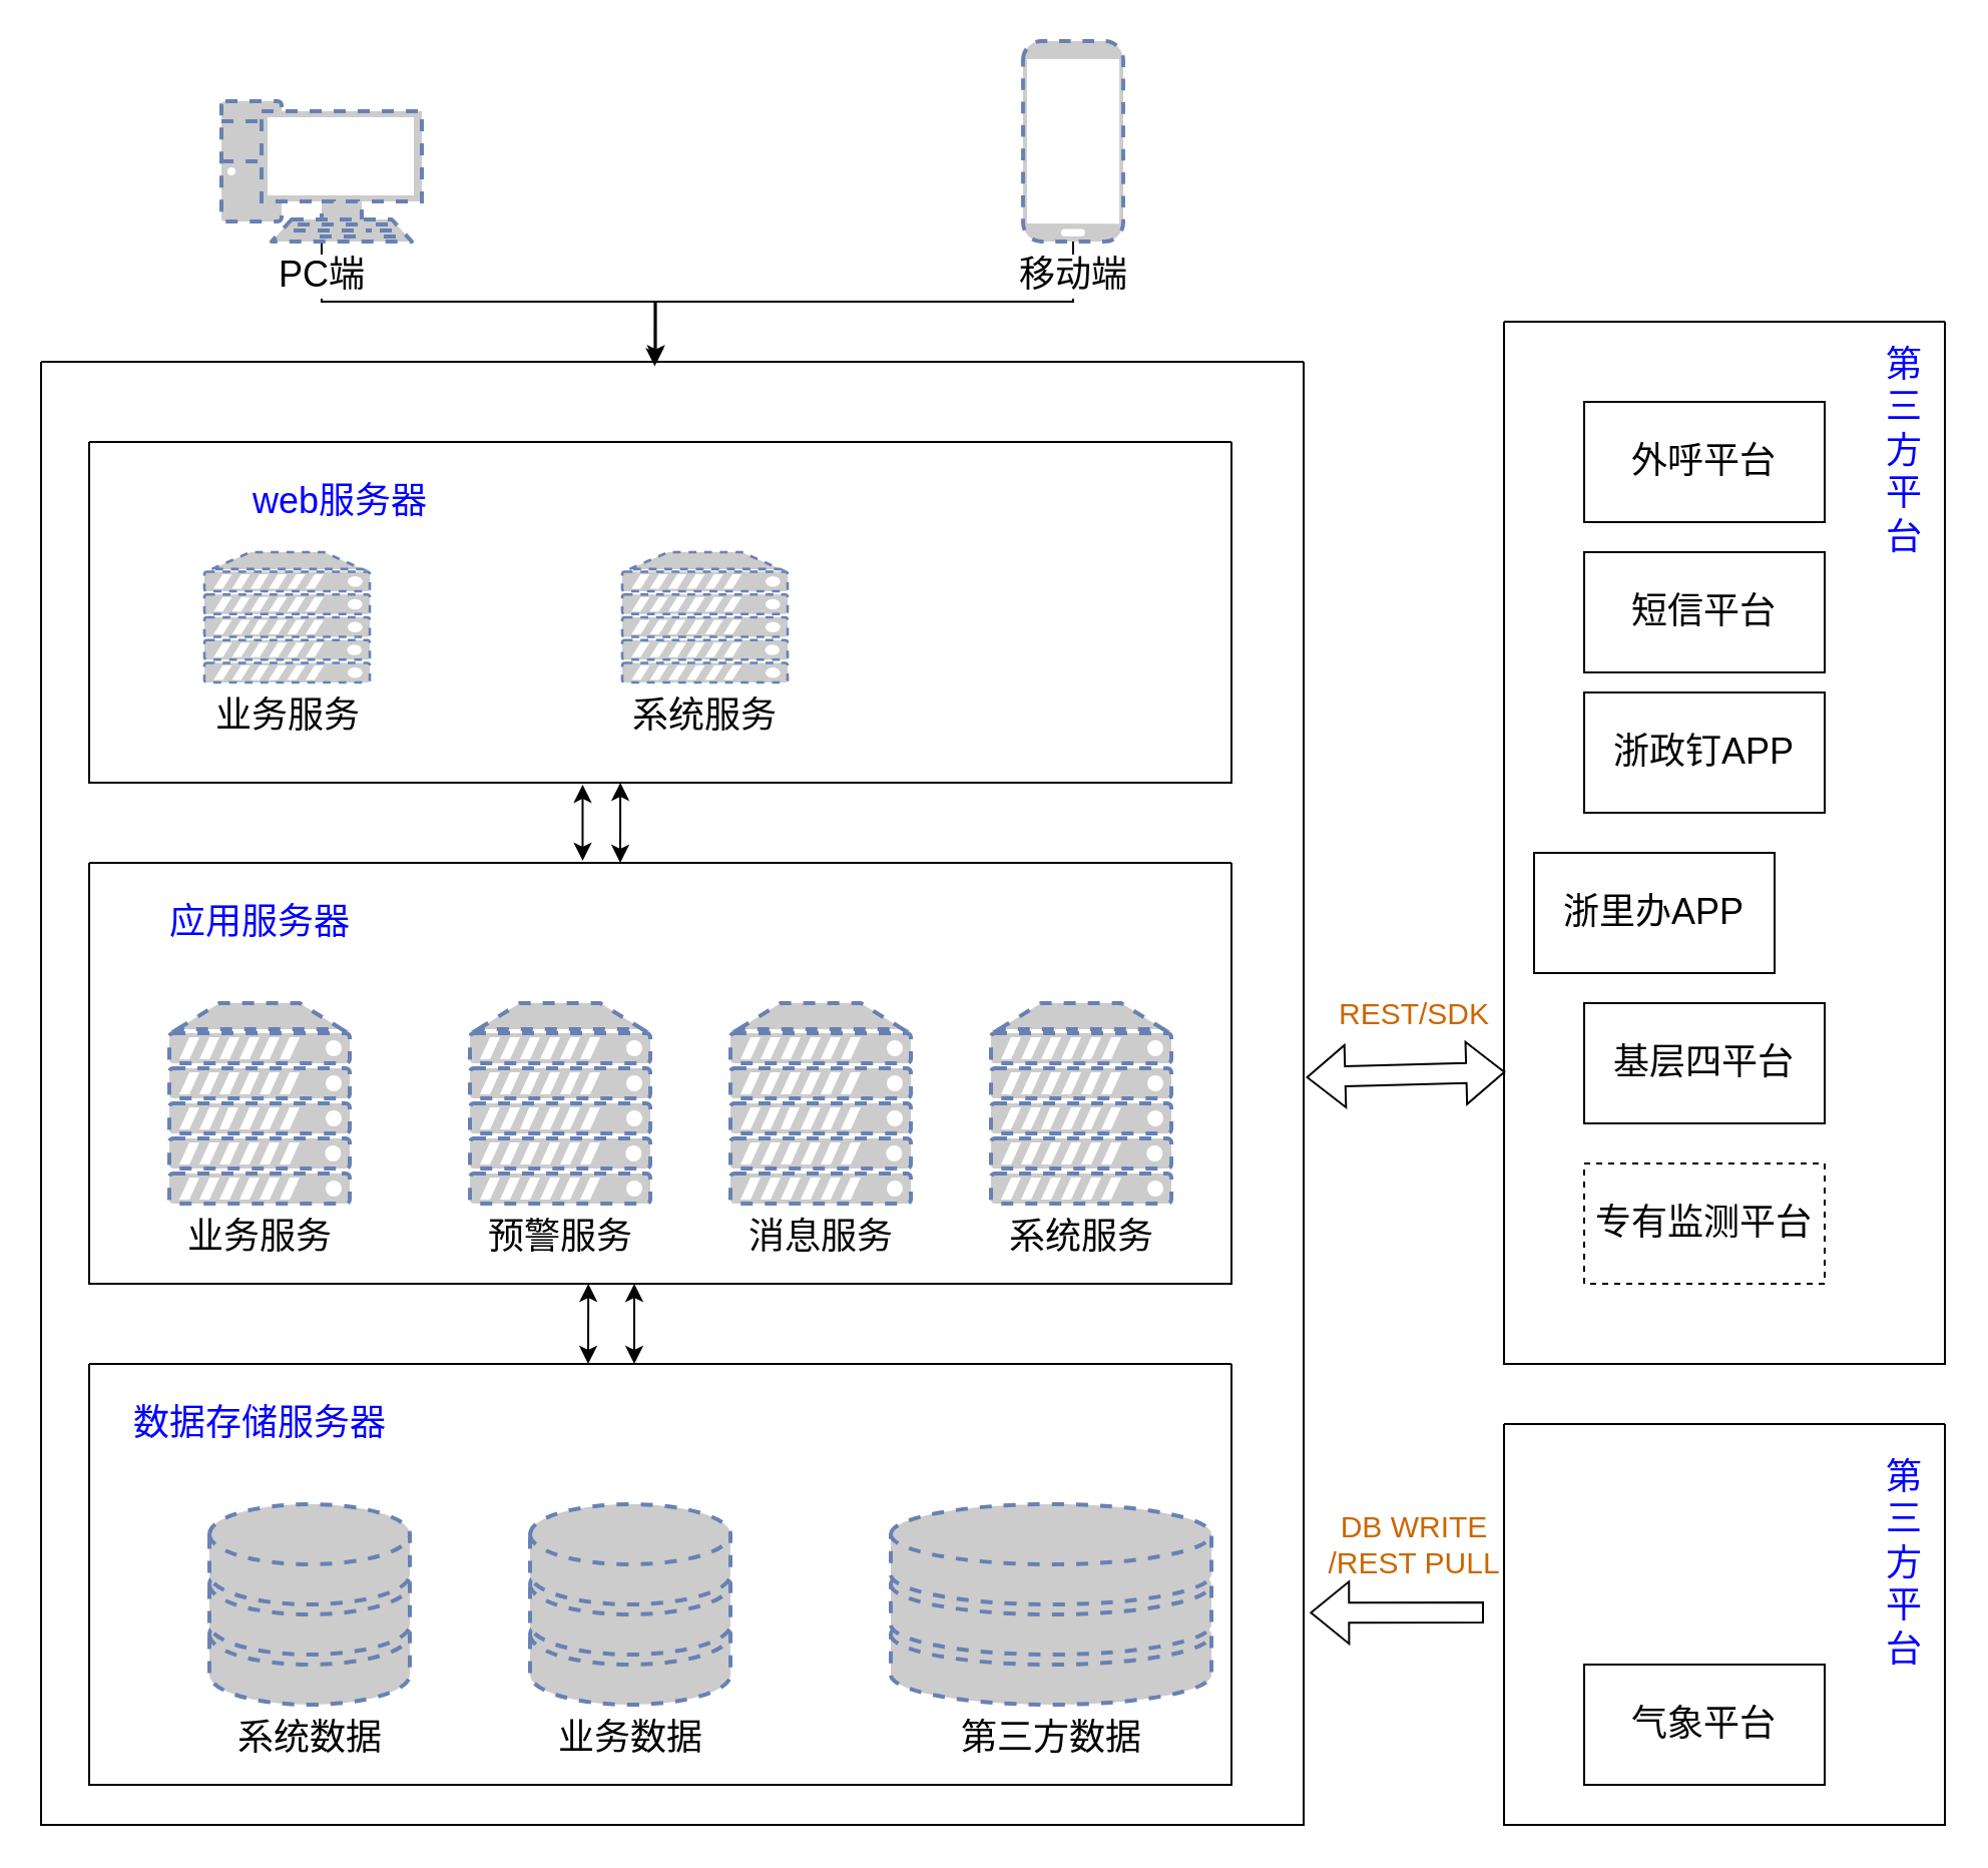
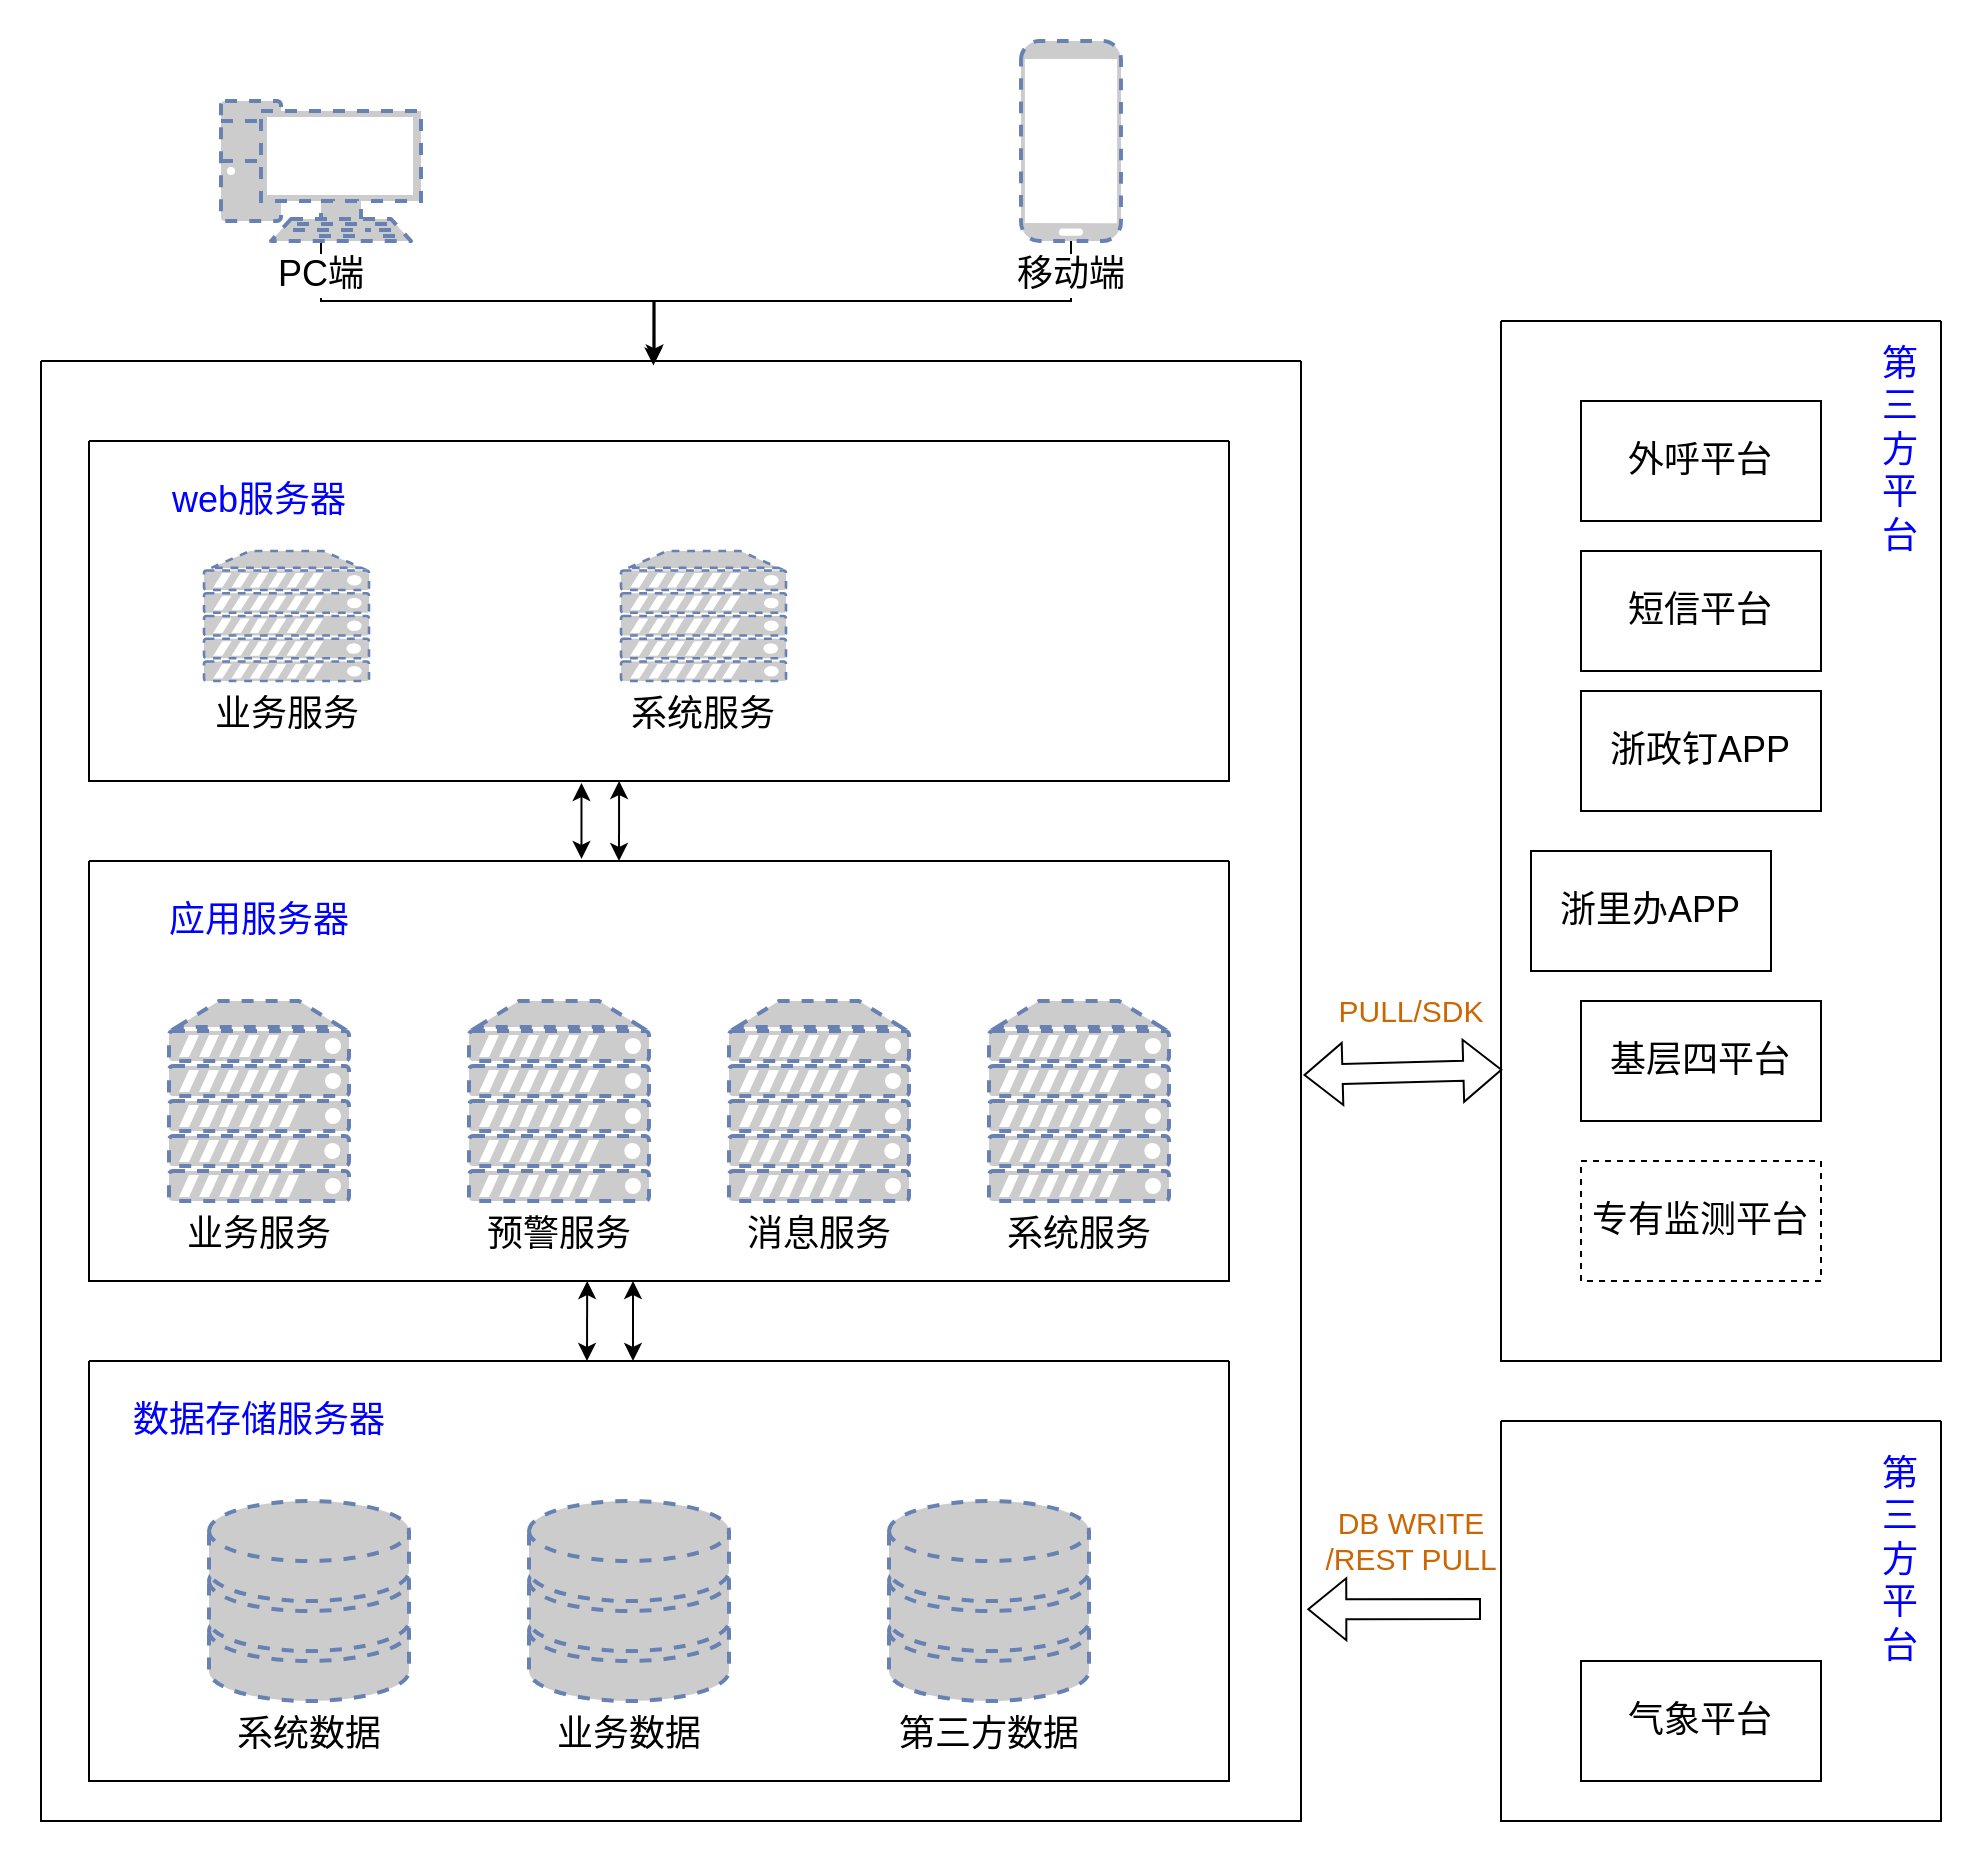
- <mxCell id="25" value="&lt;font style=&quot;font-size: 18px&quot;&gt;web服务器&lt;/font&gt;" style="text;html=1;align=center;verticalAlign=middle;resizable=0;points=[];autosize=1;strokeColor=none;fillColor=none;fontSize=18;fontColor=#0000FF;" parent="24" vertex="1"><mxGeometry x="75" y="15" width="100" height="30" as="geometry" /></mxCell>
+ <mxCell id="25" value="&lt;font style=&quot;font-size: 18px&quot;&gt;web服务器&lt;/font&gt;" style="text;html=1;align=center;verticalAlign=middle;resizable=0;points=[];autosize=1;strokeColor=none;fillColor=none;fontSize=18;fontColor=#0000FF;" parent="24" vertex="1"><mxGeometry x="35" y="15" width="100" height="30" as="geometry" /></mxCell>
- <mxCell id="31" value="REST/SDK" style="text;html=1;align=center;verticalAlign=middle;resizable=0;points=[];autosize=1;strokeColor=none;fillColor=none;fontSize=15;fontColor=#CC6600;" parent="1" vertex="1"><mxGeometry x="660" y="495" width="90" height="20" as="geometry" /></mxCell>
+ <mxCell id="31" value="PULL/SDK" style="text;html=1;align=center;verticalAlign=middle;resizable=0;points=[];autosize=1;strokeColor=none;fillColor=none;fontSize=15;fontColor=#CC6600;" parent="1" vertex="1"><mxGeometry x="660" y="495" width="90" height="20" as="geometry" /></mxCell>
- <mxCell id="12" value="&lt;font color=&quot;#000000&quot;&gt;第三方数据&lt;/font&gt;" style="fontColor=#0066CC;verticalAlign=top;verticalLabelPosition=bottom;labelPosition=center;align=center;html=1;outlineConnect=0;fillColor=#CCCCCC;strokeColor=#6881B3;gradientColor=none;gradientDirection=north;strokeWidth=2;shape=mxgraph.networks.storage;dashed=1;labelBackgroundColor=default;fontSize=18;" parent="11" vertex="1"><mxGeometry x="400" y="70" width="160" height="100" as="geometry" /></mxCell>
+ <mxCell id="12" value="&lt;font color=&quot;#000000&quot;&gt;第三方数据&lt;/font&gt;" style="fontColor=#0066CC;verticalAlign=top;verticalLabelPosition=bottom;labelPosition=center;align=center;html=1;outlineConnect=0;fillColor=#CCCCCC;strokeColor=#6881B3;gradientColor=none;gradientDirection=north;strokeWidth=2;shape=mxgraph.networks.storage;dashed=1;labelBackgroundColor=default;fontSize=18;" parent="11" vertex="1"><mxGeometry x="400" y="70" width="100" height="100" as="geometry" /></mxCell>
